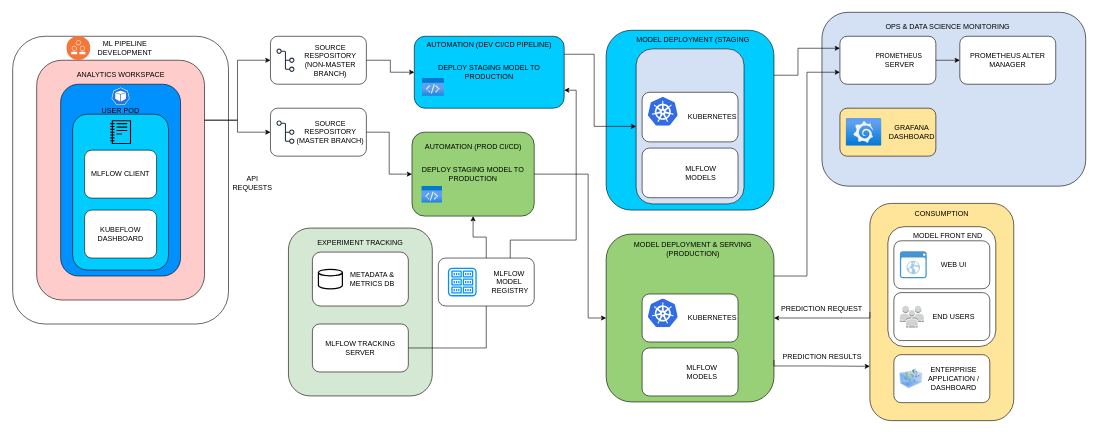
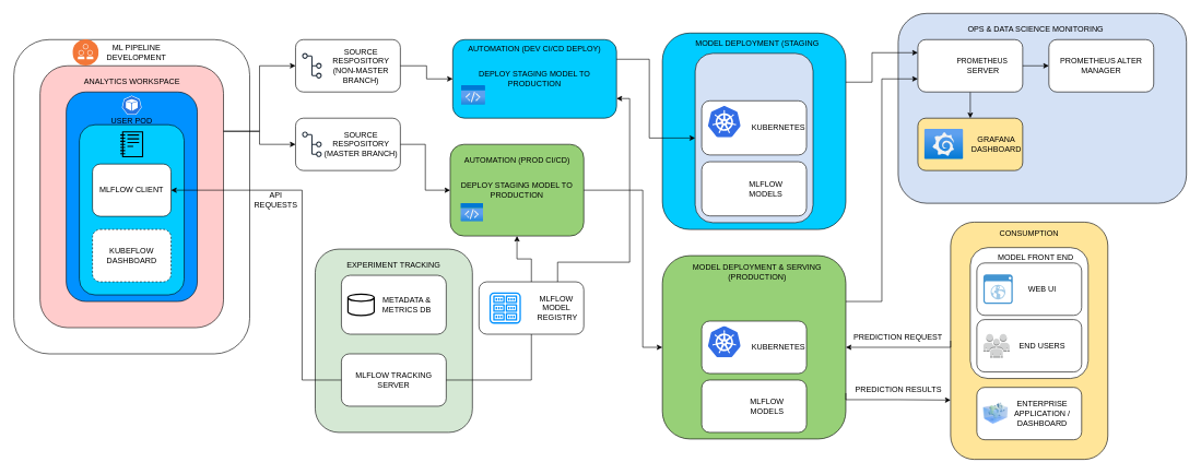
- <mxCell id="29" value="AUTOMATION (DEV CI/CD PIPELINE)" style="text;html=1;strokeColor=none;fillColor=none;align=center;verticalAlign=middle;whiteSpace=wrap;rounded=0;" vertex="1" parent="27"><mxGeometry x="10" width="230" height="30" as="geometry" /></mxCell>
+ <mxCell id="29" value="AUTOMATION (DEV CI/CD DEPLOY)" style="text;html=1;strokeColor=none;fillColor=none;align=center;verticalAlign=middle;whiteSpace=wrap;rounded=0;" vertex="1" parent="27"><mxGeometry x="10" width="230" height="30" as="geometry" /></mxCell>
+ <mxCell id="91" style="edgeStyle=orthogonalEdgeStyle;rounded=0;orthogonalLoop=1;jettySize=auto;html=1;exitX=0.5;exitY=1;exitDx=0;exitDy=0;entryX=0.5;entryY=0;entryDx=0;entryDy=0;" edge="1" parent="88" source="92" target="90"><mxGeometry relative="1" as="geometry" /></mxCell>
- <mxCell id="11" value="KUBEFLOW DASHBOARD" style="rounded=1;whiteSpace=wrap;html=1;" vertex="1" parent="2"><mxGeometry x="120" y="290" width="120" height="80" as="geometry" /></mxCell>
+ <mxCell id="11" value="KUBEFLOW DASHBOARD" style="rounded=1;whiteSpace=wrap;html=1;dashed=1;" vertex="1" parent="2"><mxGeometry x="120" y="290" width="120" height="80" as="geometry" /></mxCell>
+ <mxCell id="77" style="edgeStyle=orthogonalEdgeStyle;rounded=0;orthogonalLoop=1;jettySize=auto;html=1;exitX=0;exitY=0.5;exitDx=0;exitDy=0;entryX=1;entryY=0.5;entryDx=0;entryDy=0;" edge="1" parent="1" source="19" target="10"><mxGeometry relative="1" as="geometry"><Array as="points"><mxPoint x="460" y="580" /><mxPoint x="460" y="290" /></Array></mxGeometry></mxCell>
